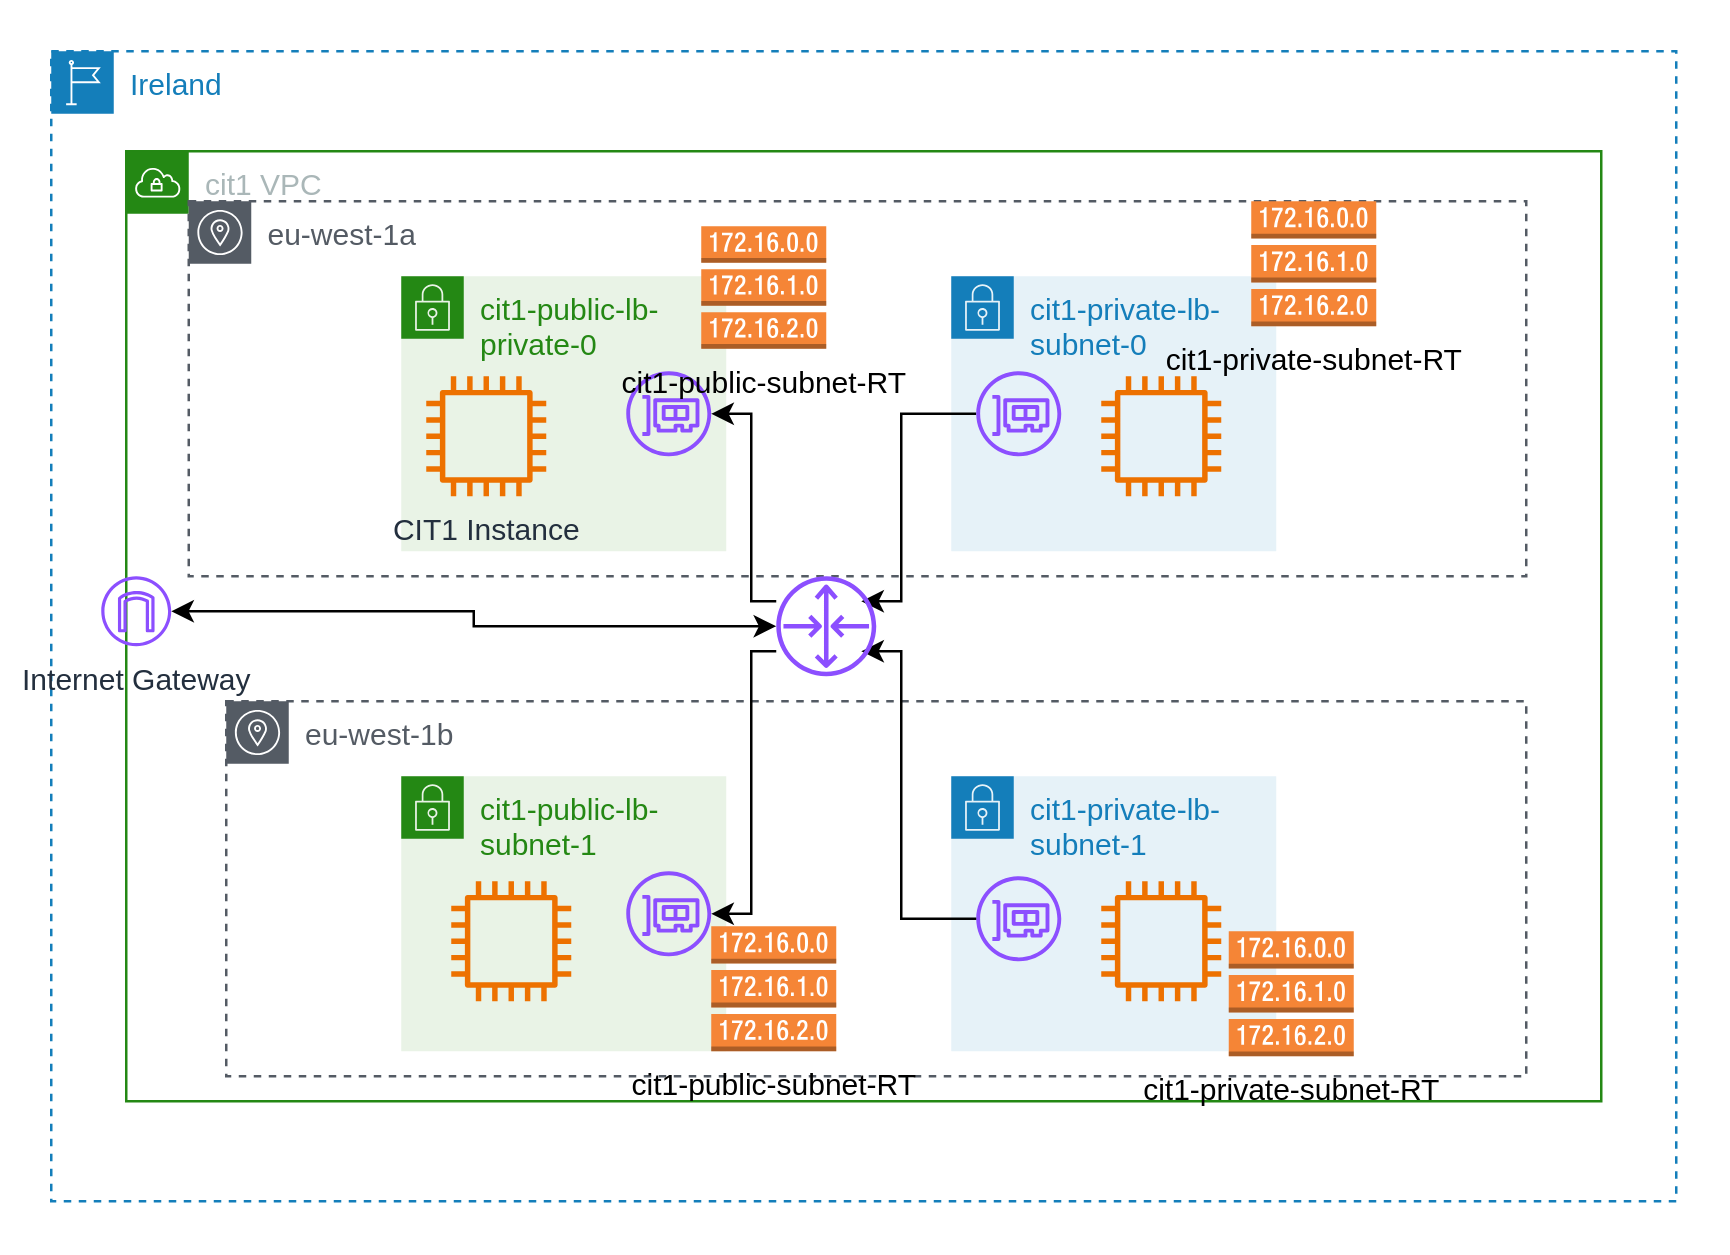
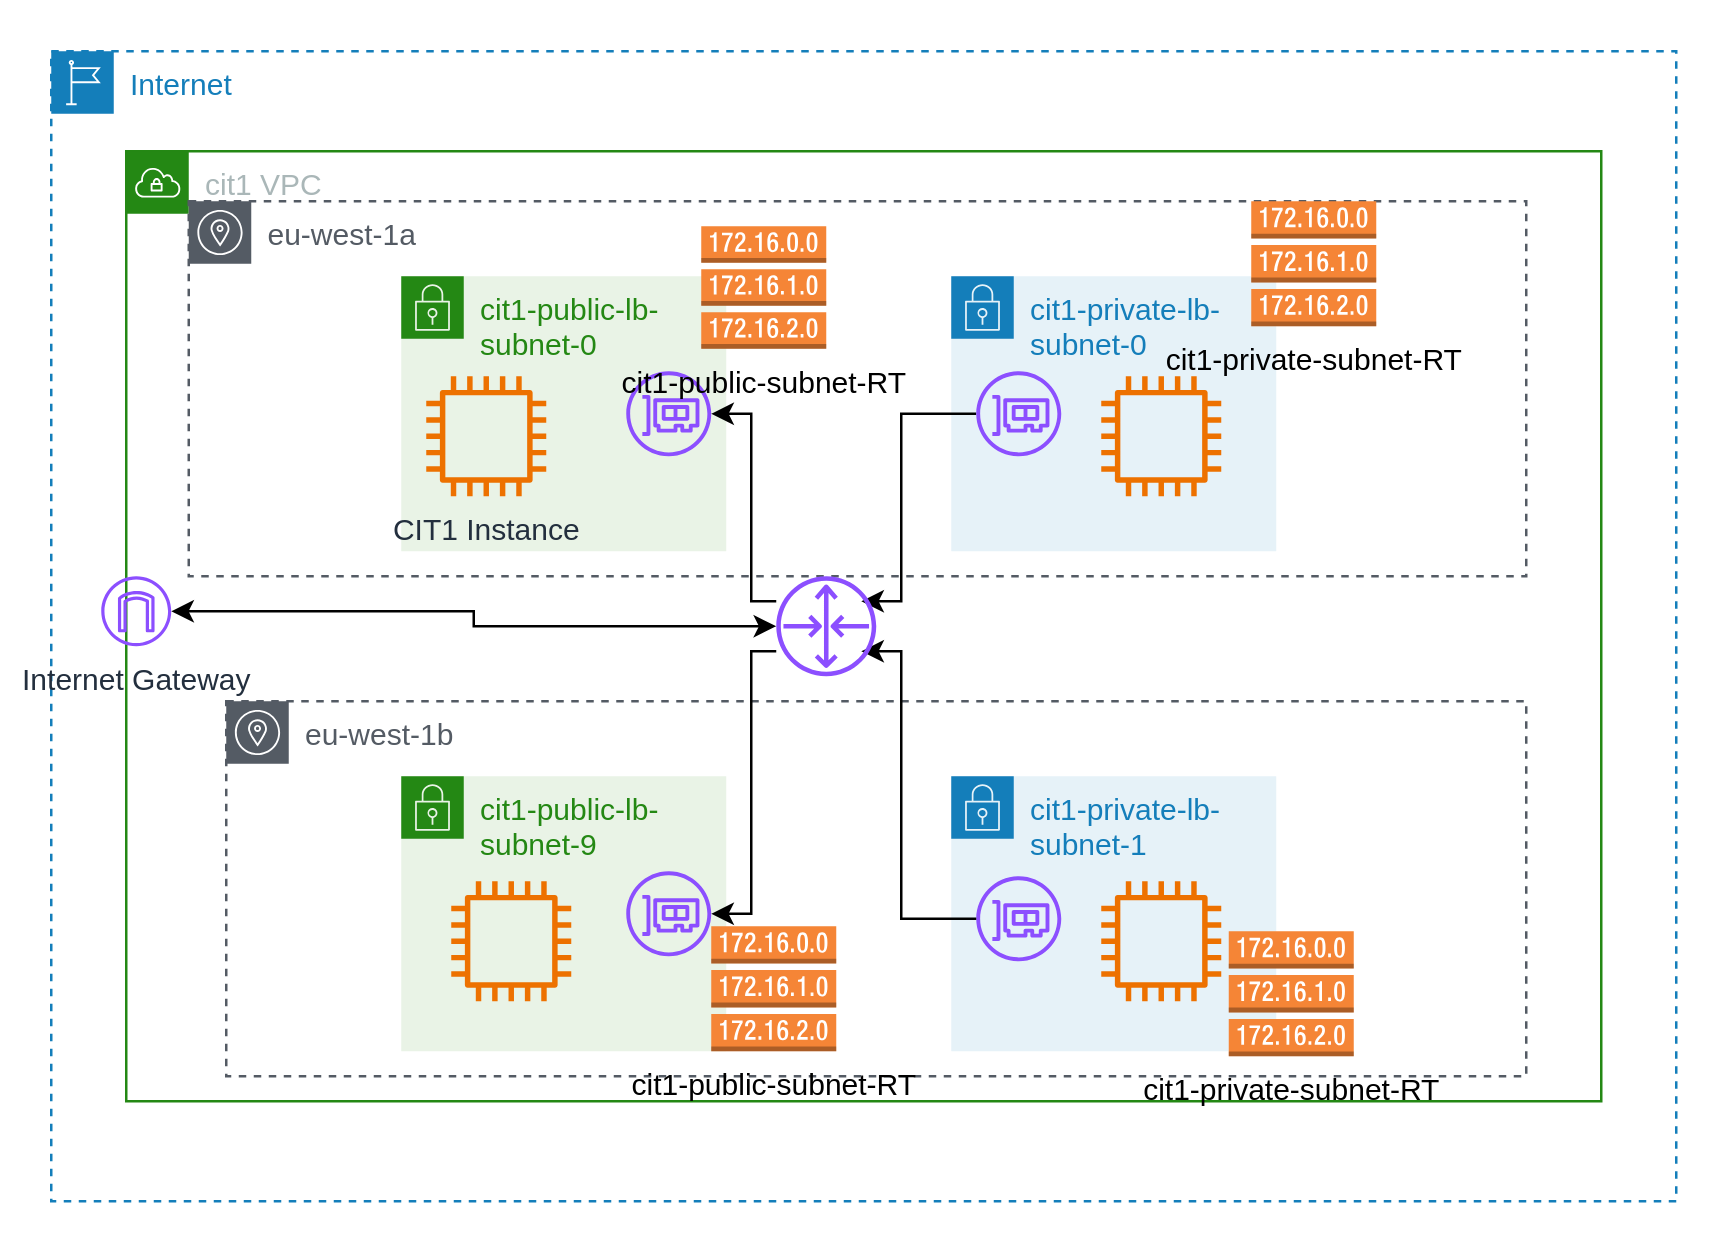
- <mxCell id="2" value="Ireland" style="points=[[0,0],[0.25,0],[0.5,0],[0.75,0],[1,0],[1,0.25],[1,0.5],[1,0.75],[1,1],[0.75,1],[0.5,1],[0.25,1],[0,1],[0,0.75],[0,0.5],[0,0.25]];outlineConnect=0;gradientColor=none;html=1;whiteSpace=wrap;fontSize=12;fontStyle=0;container=1;pointerEvents=0;collapsible=0;recursiveResize=0;shape=mxgraph.aws4.group;grIcon=mxgraph.aws4.group_region;strokeColor=#147EBA;fillColor=none;verticalAlign=top;align=left;spacingLeft=30;fontColor=#147EBA;dashed=1;" vertex="1" parent="1"><mxGeometry x="20" y="20" width="650" height="460" as="geometry" /></mxCell>
+ <mxCell id="2" value="Internet" style="points=[[0,0],[0.25,0],[0.5,0],[0.75,0],[1,0],[1,0.25],[1,0.5],[1,0.75],[1,1],[0.75,1],[0.5,1],[0.25,1],[0,1],[0,0.75],[0,0.5],[0,0.25]];outlineConnect=0;gradientColor=none;html=1;whiteSpace=wrap;fontSize=12;fontStyle=0;container=1;pointerEvents=0;collapsible=0;recursiveResize=0;shape=mxgraph.aws4.group;grIcon=mxgraph.aws4.group_region;strokeColor=#147EBA;fillColor=none;verticalAlign=top;align=left;spacingLeft=30;fontColor=#147EBA;dashed=1;" vertex="1" parent="1"><mxGeometry x="20" y="20" width="650" height="460" as="geometry" /></mxCell>
- <mxCell id="6" value="cit1-public-lb-private-0" style="points=[[0,0],[0.25,0],[0.5,0],[0.75,0],[1,0],[1,0.25],[1,0.5],[1,0.75],[1,1],[0.75,1],[0.5,1],[0.25,1],[0,1],[0,0.75],[0,0.5],[0,0.25]];outlineConnect=0;gradientColor=none;html=1;whiteSpace=wrap;fontSize=12;fontStyle=0;container=1;pointerEvents=0;collapsible=0;recursiveResize=0;shape=mxgraph.aws4.group;grIcon=mxgraph.aws4.group_security_group;grStroke=0;strokeColor=#248814;fillColor=#E9F3E6;verticalAlign=top;align=left;spacingLeft=30;fontColor=#248814;dashed=0;" vertex="1" parent="3"><mxGeometry x="110" y="50" width="130" height="110" as="geometry" /></mxCell>
+ <mxCell id="6" value="cit1-public-lb-subnet-0" style="points=[[0,0],[0.25,0],[0.5,0],[0.75,0],[1,0],[1,0.25],[1,0.5],[1,0.75],[1,1],[0.75,1],[0.5,1],[0.25,1],[0,1],[0,0.75],[0,0.5],[0,0.25]];outlineConnect=0;gradientColor=none;html=1;whiteSpace=wrap;fontSize=12;fontStyle=0;container=1;pointerEvents=0;collapsible=0;recursiveResize=0;shape=mxgraph.aws4.group;grIcon=mxgraph.aws4.group_security_group;grStroke=0;strokeColor=#248814;fillColor=#E9F3E6;verticalAlign=top;align=left;spacingLeft=30;fontColor=#248814;dashed=0;" vertex="1" parent="3"><mxGeometry x="110" y="50" width="130" height="110" as="geometry" /></mxCell>
- <mxCell id="8" value="cit1-public-lb-subnet-1" style="points=[[0,0],[0.25,0],[0.5,0],[0.75,0],[1,0],[1,0.25],[1,0.5],[1,0.75],[1,1],[0.75,1],[0.5,1],[0.25,1],[0,1],[0,0.75],[0,0.5],[0,0.25]];outlineConnect=0;gradientColor=none;html=1;whiteSpace=wrap;fontSize=12;fontStyle=0;container=1;pointerEvents=0;collapsible=0;recursiveResize=0;shape=mxgraph.aws4.group;grIcon=mxgraph.aws4.group_security_group;grStroke=0;strokeColor=#248814;fillColor=#E9F3E6;verticalAlign=top;align=left;spacingLeft=30;fontColor=#248814;dashed=0;" vertex="1" parent="3"><mxGeometry x="110" y="250" width="130" height="110" as="geometry" /></mxCell>
+ <mxCell id="8" value="cit1-public-lb-subnet-9" style="points=[[0,0],[0.25,0],[0.5,0],[0.75,0],[1,0],[1,0.25],[1,0.5],[1,0.75],[1,1],[0.75,1],[0.5,1],[0.25,1],[0,1],[0,0.75],[0,0.5],[0,0.25]];outlineConnect=0;gradientColor=none;html=1;whiteSpace=wrap;fontSize=12;fontStyle=0;container=1;pointerEvents=0;collapsible=0;recursiveResize=0;shape=mxgraph.aws4.group;grIcon=mxgraph.aws4.group_security_group;grStroke=0;strokeColor=#248814;fillColor=#E9F3E6;verticalAlign=top;align=left;spacingLeft=30;fontColor=#248814;dashed=0;" vertex="1" parent="3"><mxGeometry x="110" y="250" width="130" height="110" as="geometry" /></mxCell>
